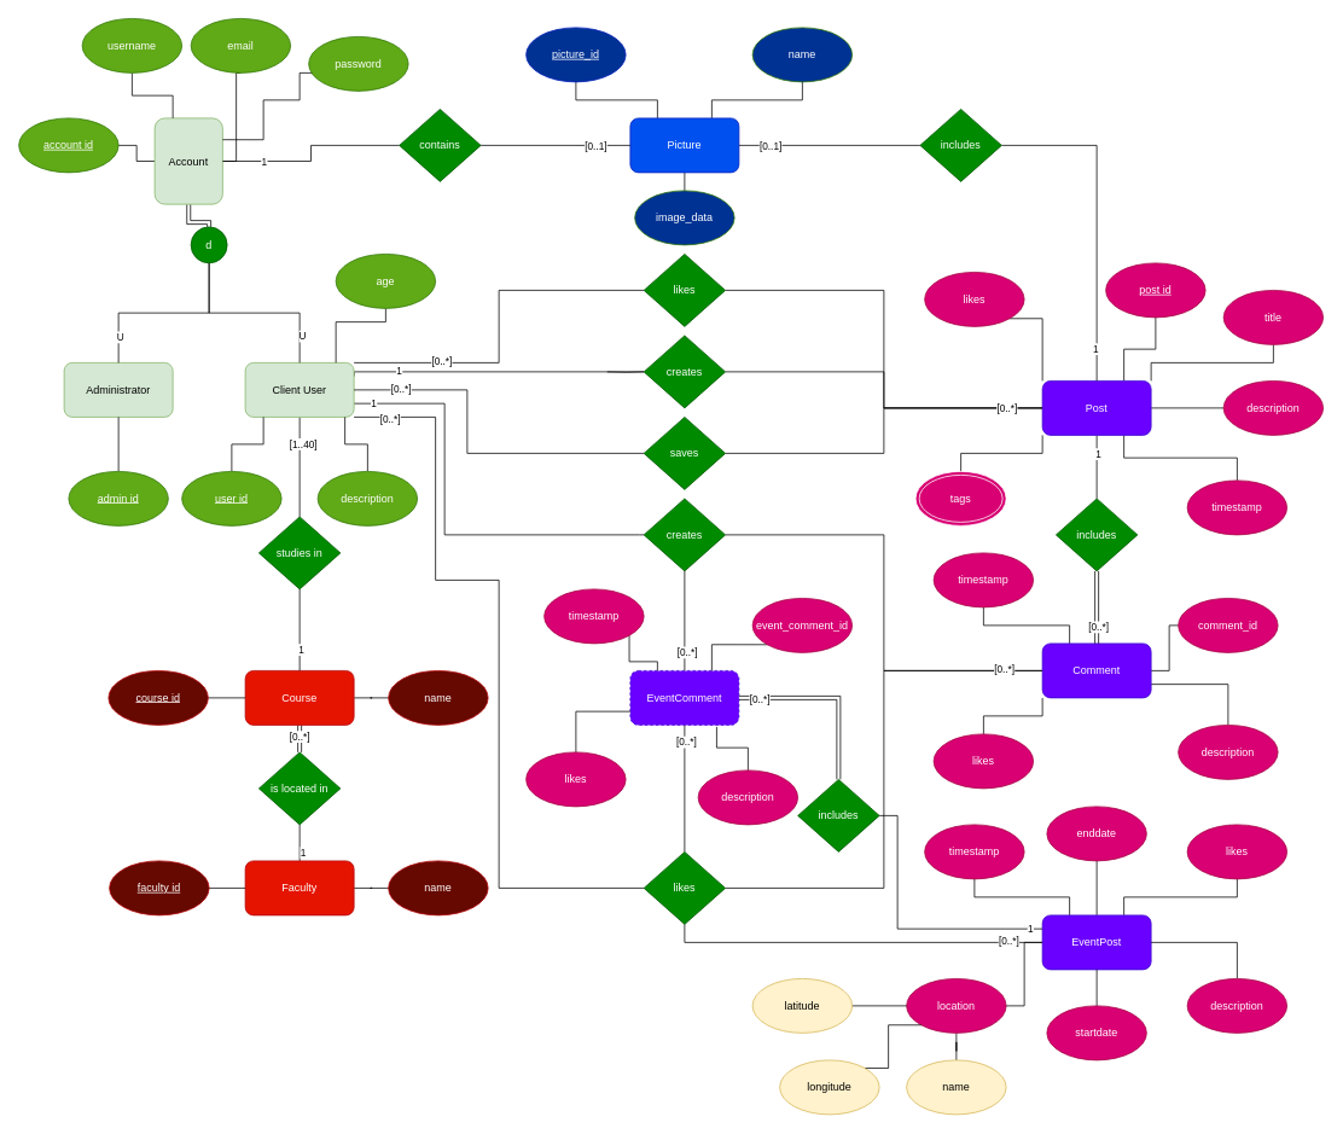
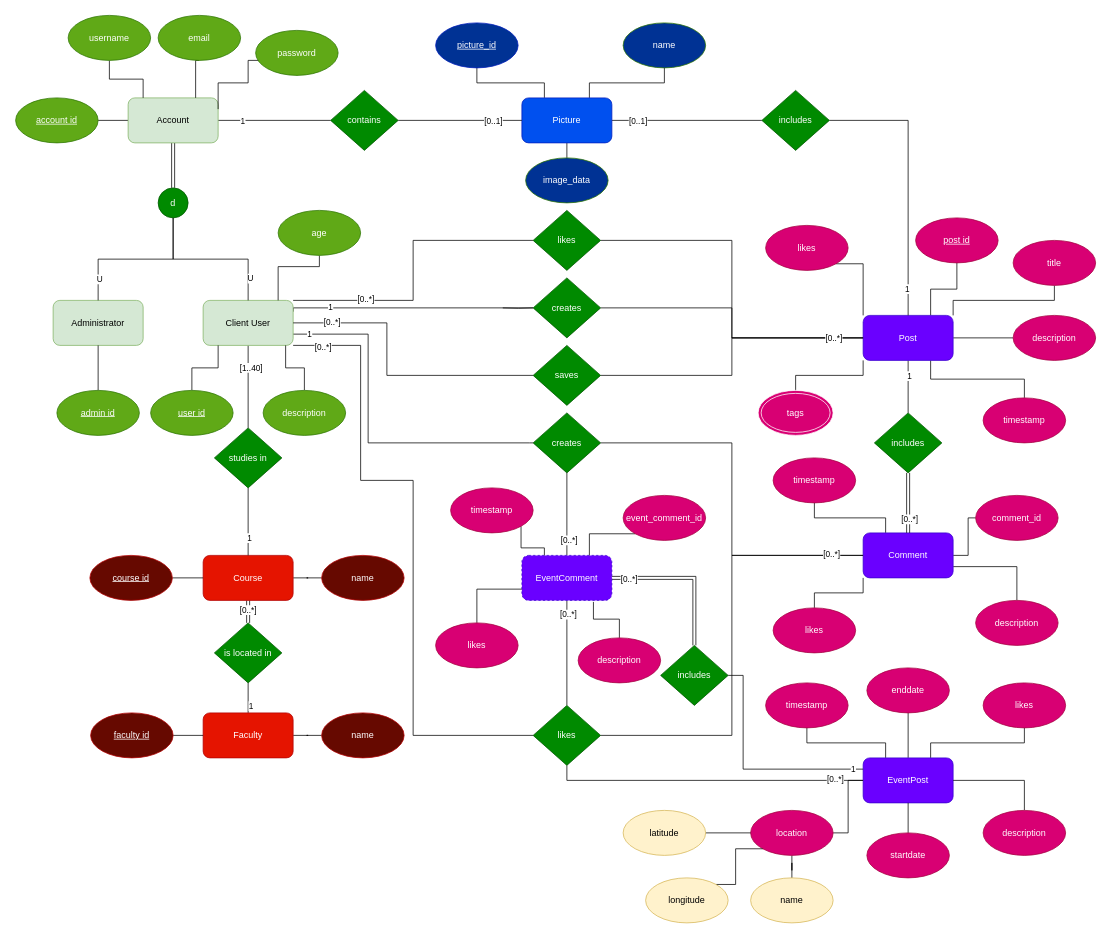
- <mxCell id="8" value="Account" style="rounded=1;whiteSpace=wrap;html=1;fillColor=#d5e8d4;strokeColor=#82b366;" parent="1" vertex="1"><mxGeometry x="170" y="130" width="75" height="95" as="geometry" /></mxCell>
+ <mxCell id="8" value="Account" style="rounded=1;whiteSpace=wrap;html=1;fillColor=#d5e8d4;strokeColor=#82b366;" parent="1" vertex="1"><mxGeometry x="170" y="130" width="120" height="60" as="geometry" /></mxCell>
